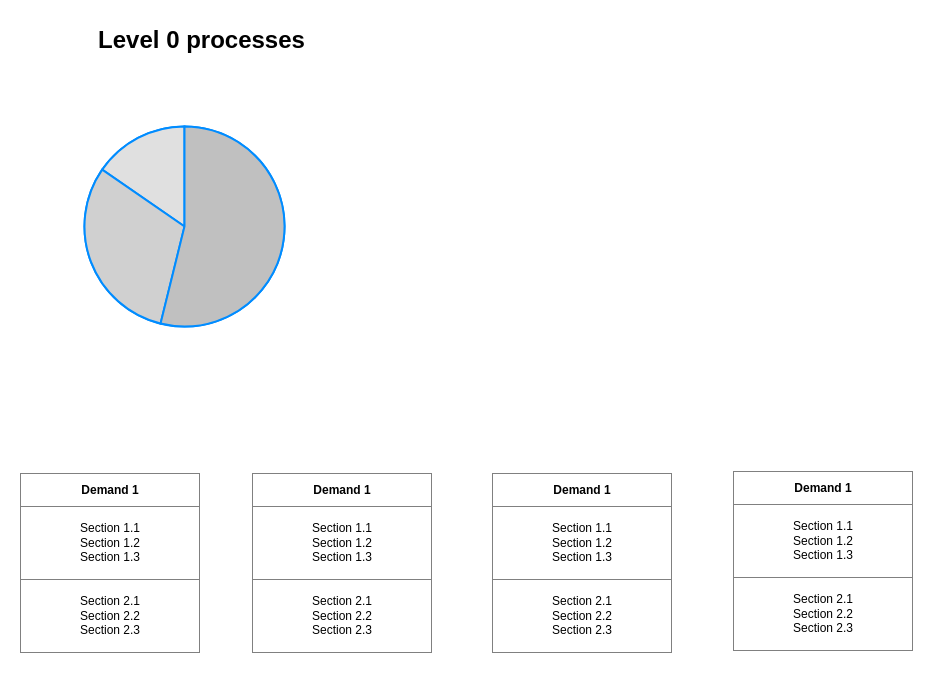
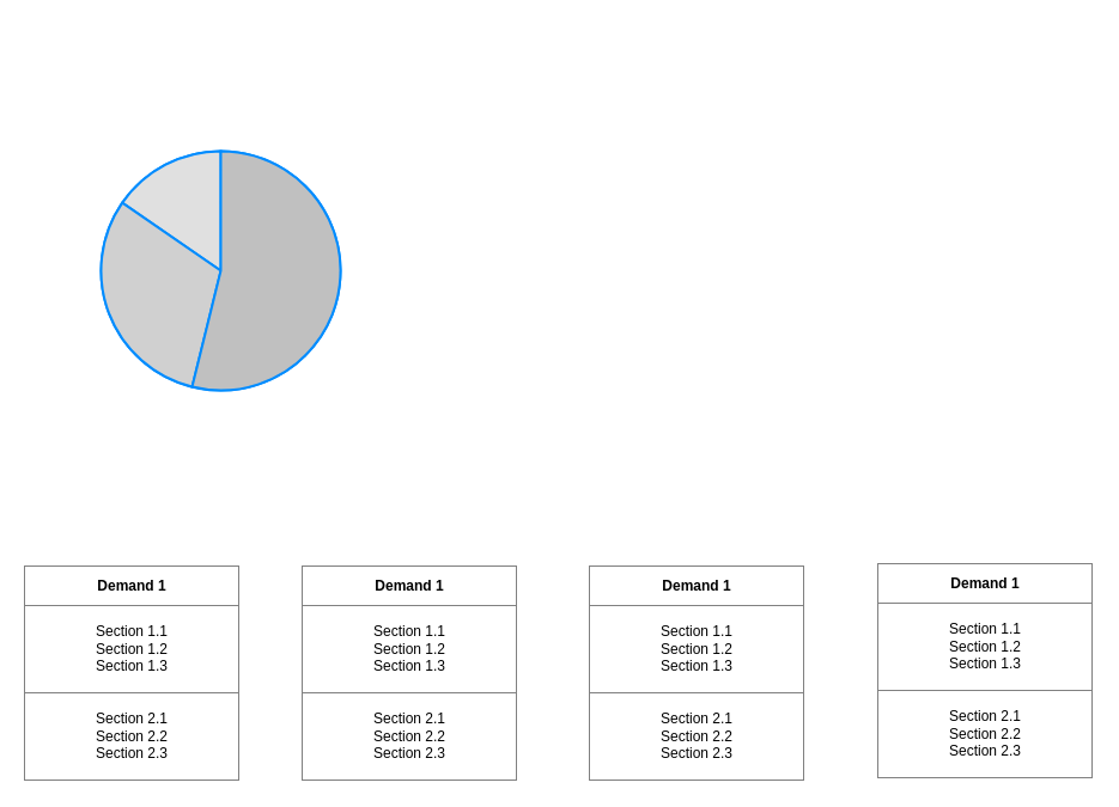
- <mxCell id="3" value="Level 0 processes" style="text;strokeColor=none;fillColor=none;html=1;fontSize=24;fontStyle=1;verticalAlign=middle;align=center;" vertex="1" parent="1"><mxGeometry x="27" y="20" width="347" height="40" as="geometry" /></mxCell>
